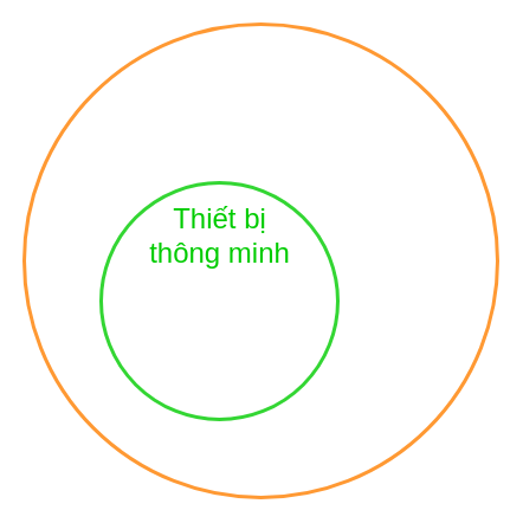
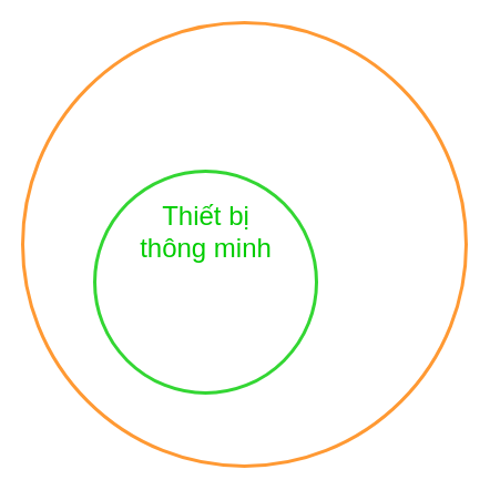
- <mxCell id="4" value="Thiết bị&lt;div&gt;thông minh&lt;/div&gt;" style="text;fontSize=24;align=center;verticalAlign=middle;html=1;fontColor=#00CC00;" parent="1" vertex="1"><mxGeometry x="90" y="164" width="190" height="70" as="geometry" /></mxCell>
+ <mxCell id="4" value="Thiết bị&lt;div&gt;thông minh&lt;/div&gt;" style="text;fontSize=24;align=center;verticalAlign=middle;html=1;fontColor=#00CC00;" parent="1" vertex="1"><mxGeometry x="90" y="174" width="190" height="70" as="geometry" /></mxCell>
